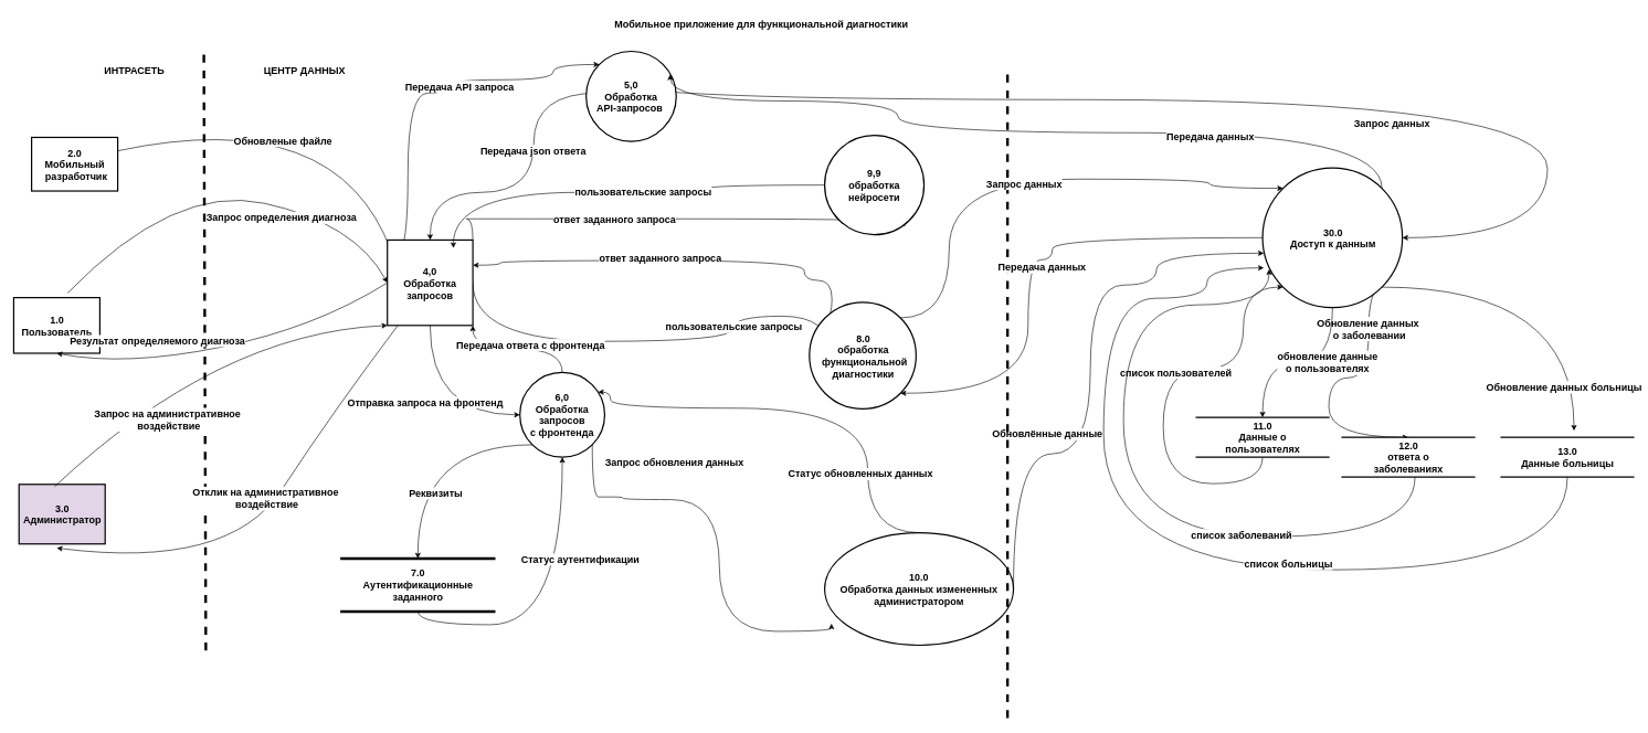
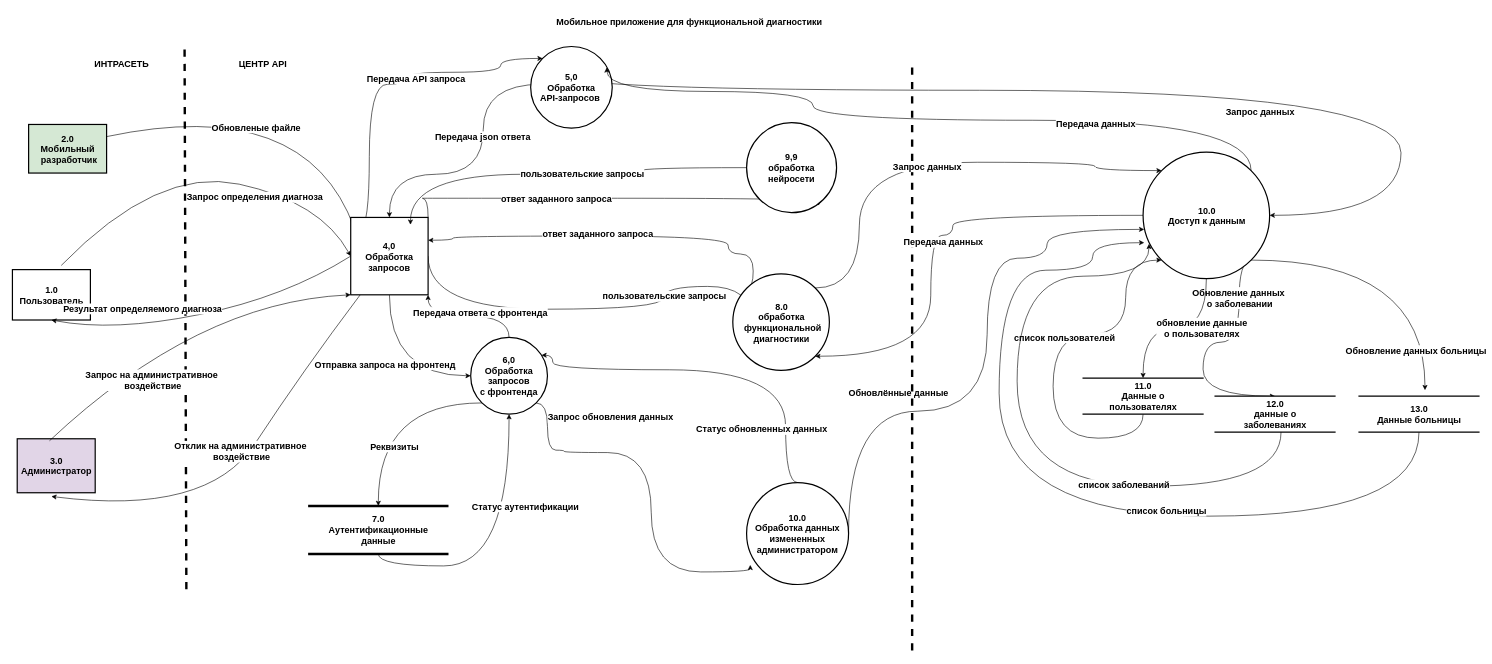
- <mxCell id="5" value="ИНТРАСЕТЬ&amp;nbsp; &amp;nbsp; &amp;nbsp; &amp;nbsp; &amp;nbsp; &amp;nbsp; &amp;nbsp; &amp;nbsp; &amp;nbsp; &amp;nbsp; &amp;nbsp; &amp;nbsp; &amp;nbsp; &amp;nbsp; &amp;nbsp; &amp;nbsp; &amp;nbsp; &amp;nbsp; ЦЕНТР ДАННЫХ&lt;div style=&quot;display: none; font-size: 15px;&quot; id=&quot;SDCloudData&quot;&gt;&lt;/div&gt;" style="text;whiteSpace=wrap;html=1;strokeWidth=2;fontStyle=1;fontSize=15;" parent="1" vertex="1"><mxGeometry x="155" y="90" width="381" height="30" as="geometry" /></mxCell>
+ <mxCell id="5" value="ИНТРАСЕТЬ&amp;nbsp; &amp;nbsp; &amp;nbsp; &amp;nbsp; &amp;nbsp; &amp;nbsp; &amp;nbsp; &amp;nbsp; &amp;nbsp; &amp;nbsp; &amp;nbsp; &amp;nbsp; &amp;nbsp; &amp;nbsp; &amp;nbsp; &amp;nbsp; &amp;nbsp; &amp;nbsp; ЦЕНТР АPI&lt;div style=&quot;display: none; font-size: 15px;&quot; id=&quot;SDCloudData&quot;&gt;&lt;/div&gt;" style="text;whiteSpace=wrap;html=1;strokeWidth=2;fontStyle=1;fontSize=15;" parent="1" vertex="1"><mxGeometry x="155" y="90" width="381" height="30" as="geometry" /></mxCell>
- <mxCell id="7" value="2.0&lt;br style=&quot;font-size: 15px;&quot;&gt;Мобильный&lt;br style=&quot;font-size: 15px;&quot;&gt;&amp;nbsp;разработчик&lt;div style=&quot;display: none; font-size: 15px;&quot; id=&quot;SDCloudData&quot;&gt;&lt;/div&gt;" style="html=1;dashed=0;whitespace=wrap;fontStyle=1;fontSize=15;strokeWidth=2;" parent="1" vertex="1"><mxGeometry x="47" y="207" width="130" height="81" as="geometry" /></mxCell>
+ <mxCell id="7" value="2.0&lt;br style=&quot;font-size: 15px;&quot;&gt;Мобильный&lt;br style=&quot;font-size: 15px;&quot;&gt;&amp;nbsp;разработчик&lt;div style=&quot;display: none; font-size: 15px;&quot; id=&quot;SDCloudData&quot;&gt;&lt;/div&gt;" style="html=1;dashed=0;whitespace=wrap;fontStyle=1;fontSize=15;strokeWidth=2;fillColor=#d5e8d4;" parent="1" vertex="1"><mxGeometry x="47" y="207" width="130" height="81" as="geometry" /></mxCell>
- <mxCell id="70" value="30.0&lt;br style=&quot;font-size: 15px;&quot;&gt;Доступ к данным" style="shape=ellipse;html=1;dashed=0;whitespace=wrap;aspect=fixed;perimeter=ellipsePerimeter;fontSize=15;strokeWidth=2;fillColor=default;fontStyle=1" vertex="1" parent="1"><mxGeometry x="1905" y="253" width="211" height="211" as="geometry" /></mxCell>
+ <mxCell id="70" value="10.0&lt;br style=&quot;font-size: 15px;&quot;&gt;Доступ к данным" style="shape=ellipse;html=1;dashed=0;whitespace=wrap;aspect=fixed;perimeter=ellipsePerimeter;fontSize=15;strokeWidth=2;fillColor=default;fontStyle=1" vertex="1" parent="1"><mxGeometry x="1905" y="253" width="211" height="211" as="geometry" /></mxCell>
- <mxCell id="75" value="12.0&lt;br style=&quot;font-size: 15px;&quot;&gt;ответа о &lt;br style=&quot;font-size: 15px;&quot;&gt;заболеваниях" style="html=1;dashed=0;whitespace=wrap;shape=partialRectangle;right=0;left=0;fontSize=15;strokeWidth=2;fillColor=default;fontStyle=1" vertex="1" parent="1"><mxGeometry x="2025" y="660" width="200" height="60" as="geometry" /></mxCell>
+ <mxCell id="75" value="12.0&lt;br style=&quot;font-size: 15px;&quot;&gt;данные о &lt;br style=&quot;font-size: 15px;&quot;&gt;заболеваниях" style="html=1;dashed=0;whitespace=wrap;shape=partialRectangle;right=0;left=0;fontSize=15;strokeWidth=2;fillColor=default;fontStyle=1" vertex="1" parent="1"><mxGeometry x="2025" y="660" width="200" height="60" as="geometry" /></mxCell>
- <mxCell id="50" value="7.0&lt;br style=&quot;font-size: 15px;&quot;&gt;Аутентификационные &lt;br style=&quot;font-size: 15px;&quot;&gt;заданного" style="html=1;dashed=0;whitespace=wrap;shape=partialRectangle;right=0;left=0;fillColor=default;strokeWidth=4;fontStyle=1;fontSize=15;" vertex="1" parent="1"><mxGeometry x="515" y="843" width="230" height="80" as="geometry" /></mxCell>
+ <mxCell id="50" value="7.0&lt;br style=&quot;font-size: 15px;&quot;&gt;Аутентификационные &lt;br style=&quot;font-size: 15px;&quot;&gt;данные" style="html=1;dashed=0;whitespace=wrap;shape=partialRectangle;right=0;left=0;fillColor=default;strokeWidth=4;fontStyle=1;fontSize=15;" vertex="1" parent="1"><mxGeometry x="515" y="843" width="230" height="80" as="geometry" /></mxCell>
- <mxCell id="47" value="10.0&lt;br style=&quot;font-size: 15px;&quot;&gt;Обработка данных измененных администратором" style="ellipse;whiteSpace=wrap;html=1;aspect=fixed;fillColor=default;fontSize=15;fontStyle=1;strokeWidth=2;" vertex="1" parent="1"><mxGeometry x="1244" y="804" width="285" height="170" as="geometry" /></mxCell>
+ <mxCell id="47" value="10.0&lt;br style=&quot;font-size: 15px;&quot;&gt;Обработка данных измененных администратором" style="ellipse;whiteSpace=wrap;html=1;aspect=fixed;fillColor=default;fontSize=15;fontStyle=1;strokeWidth=2;" vertex="1" parent="1"><mxGeometry x="1244" y="804" width="170" height="170" as="geometry" /></mxCell>
